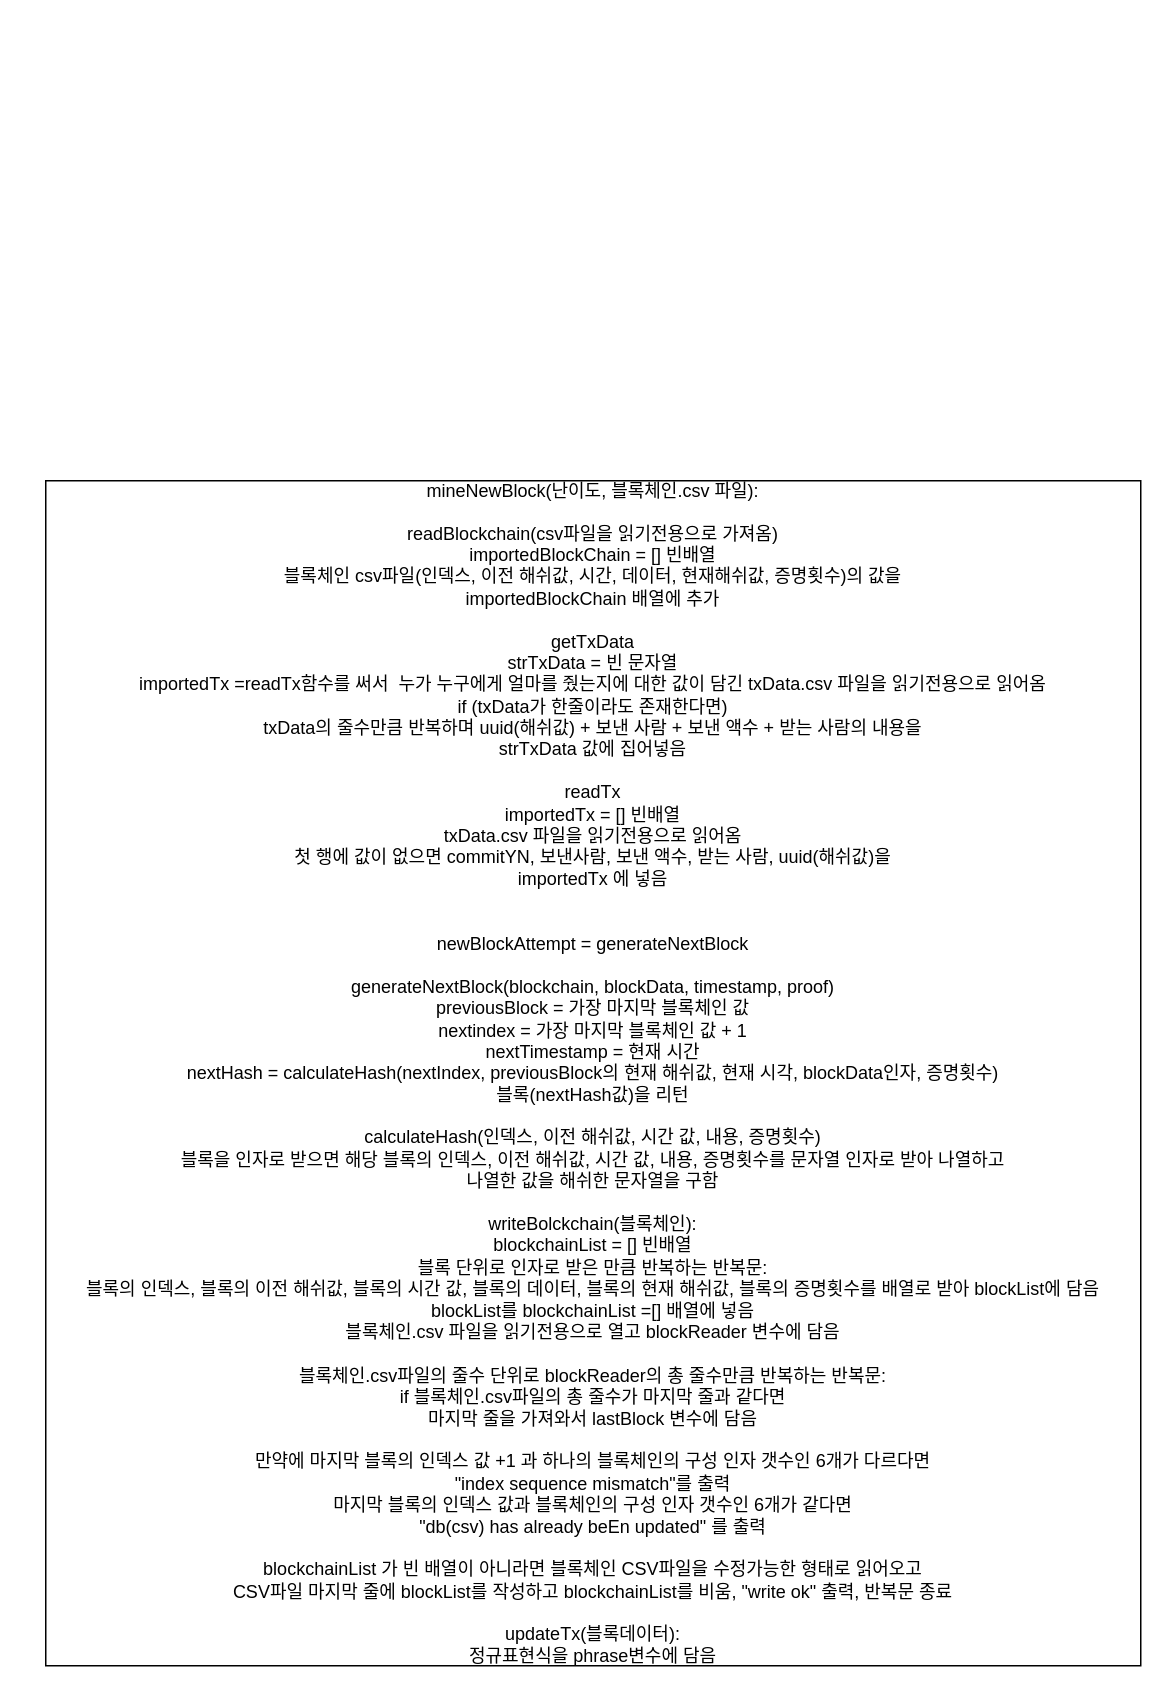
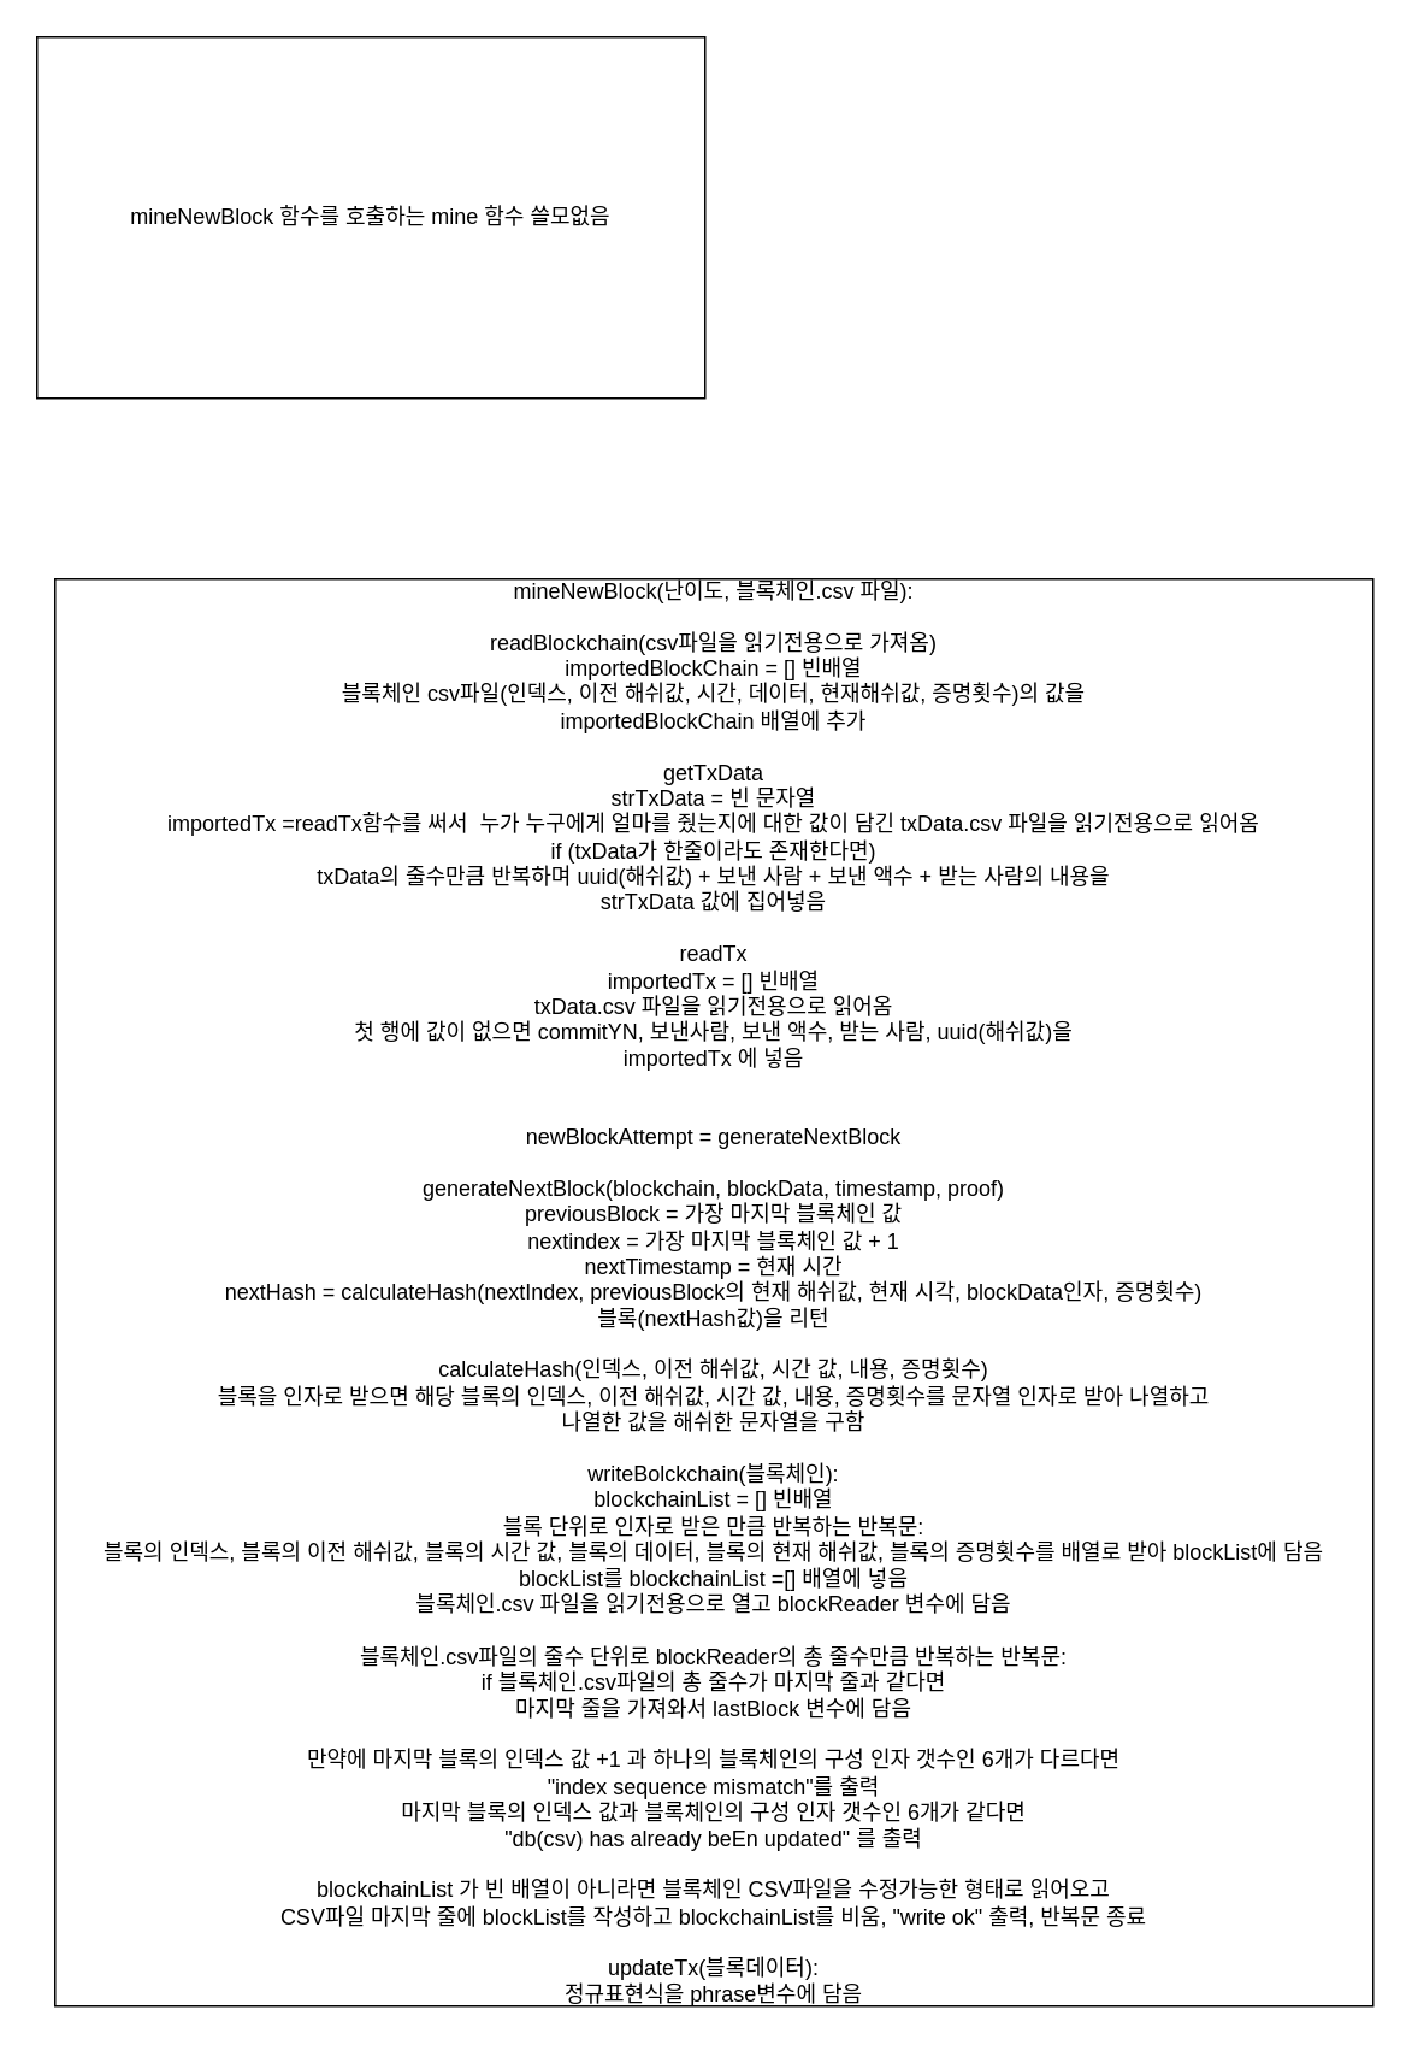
+ <mxCell id="3" value="mineNewBlock 함수를 호출하는 mine 함수 쓸모없음" style="rounded=0;whiteSpace=wrap;html=1;" parent="1" vertex="1"><mxGeometry x="20" y="20" width="370" height="200" as="geometry" /></mxCell>
